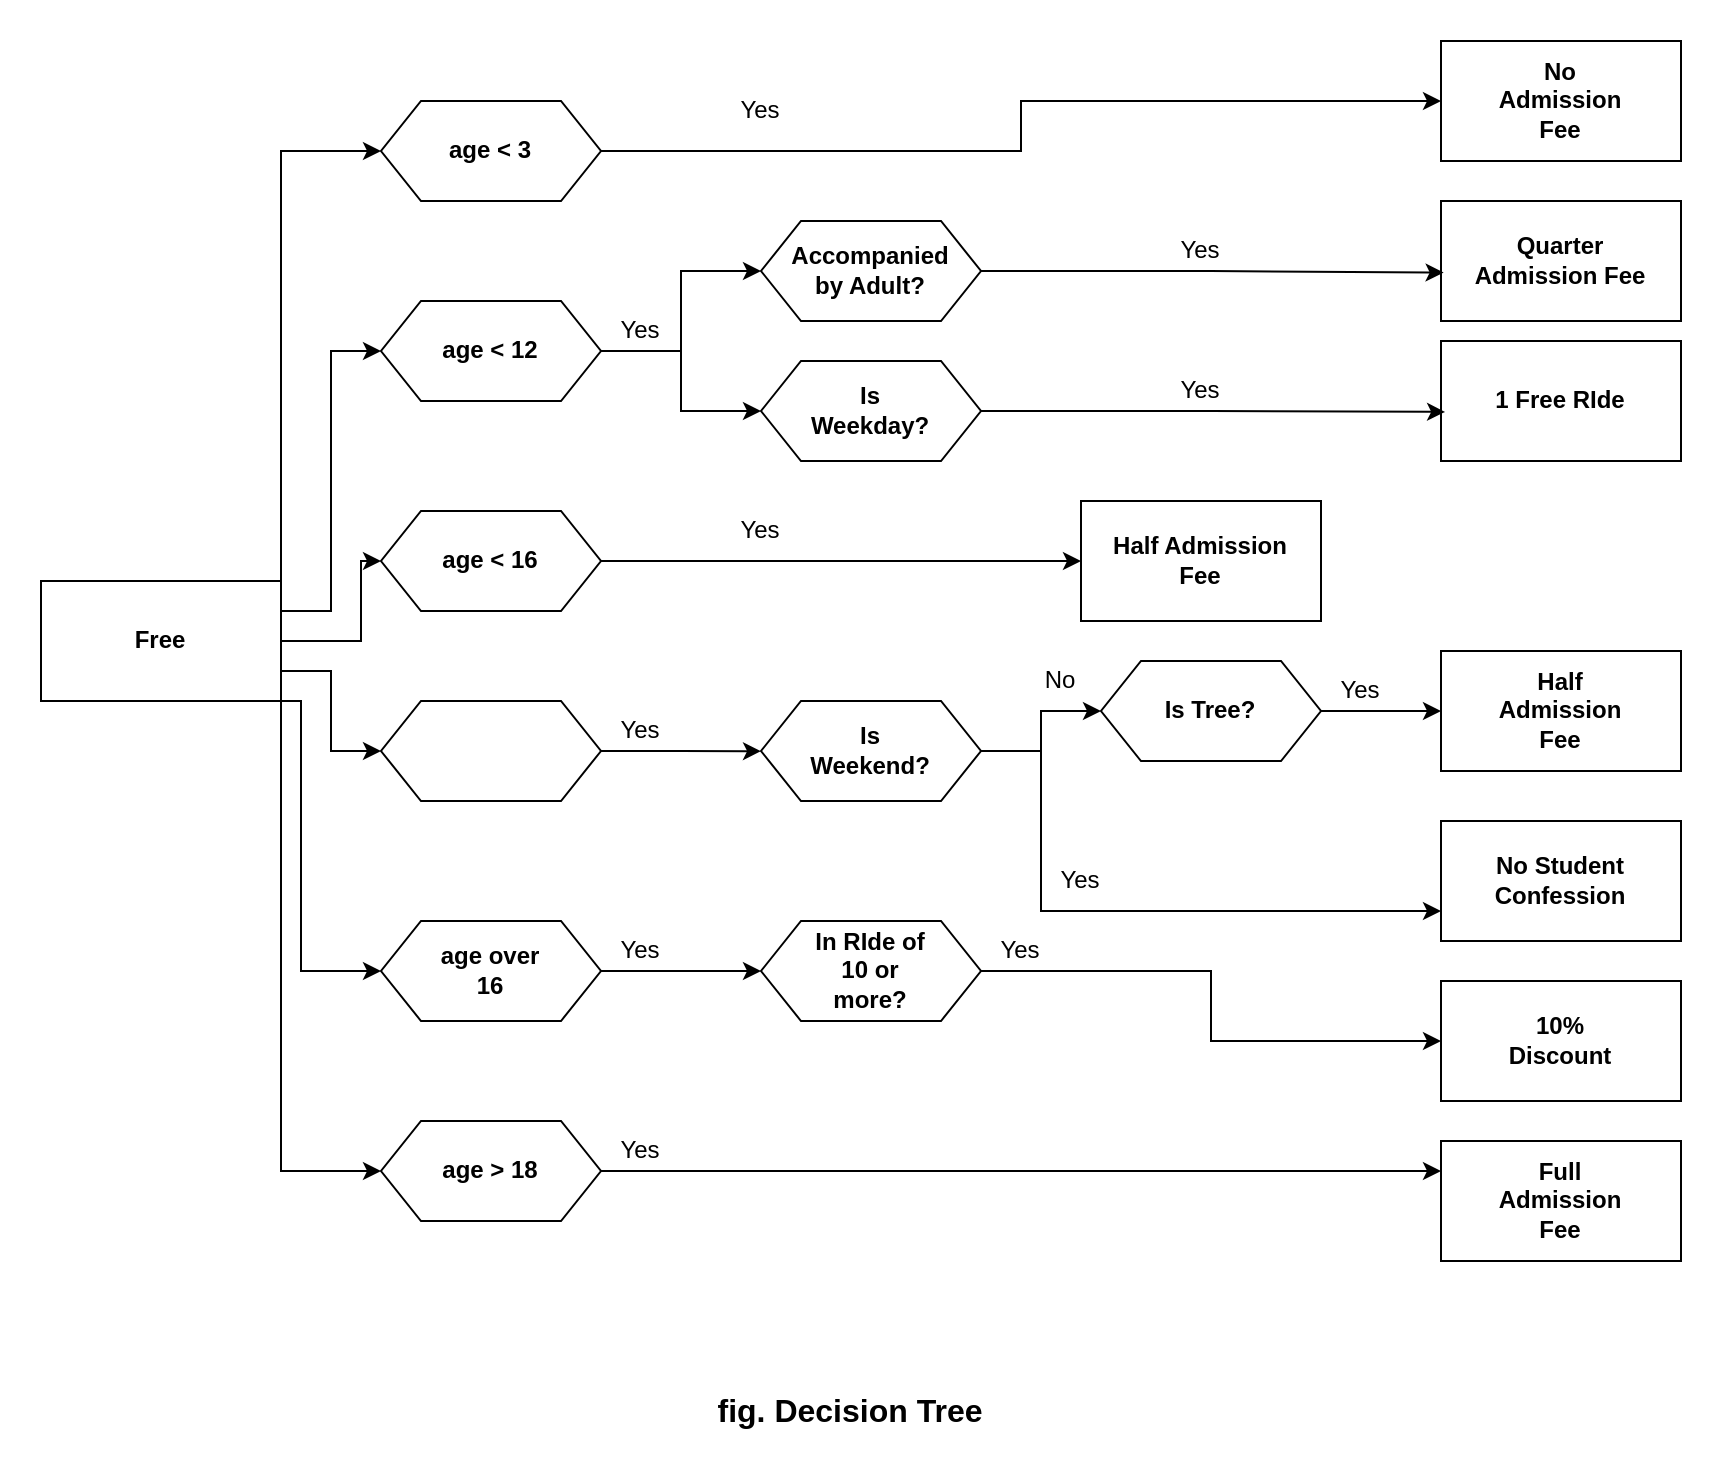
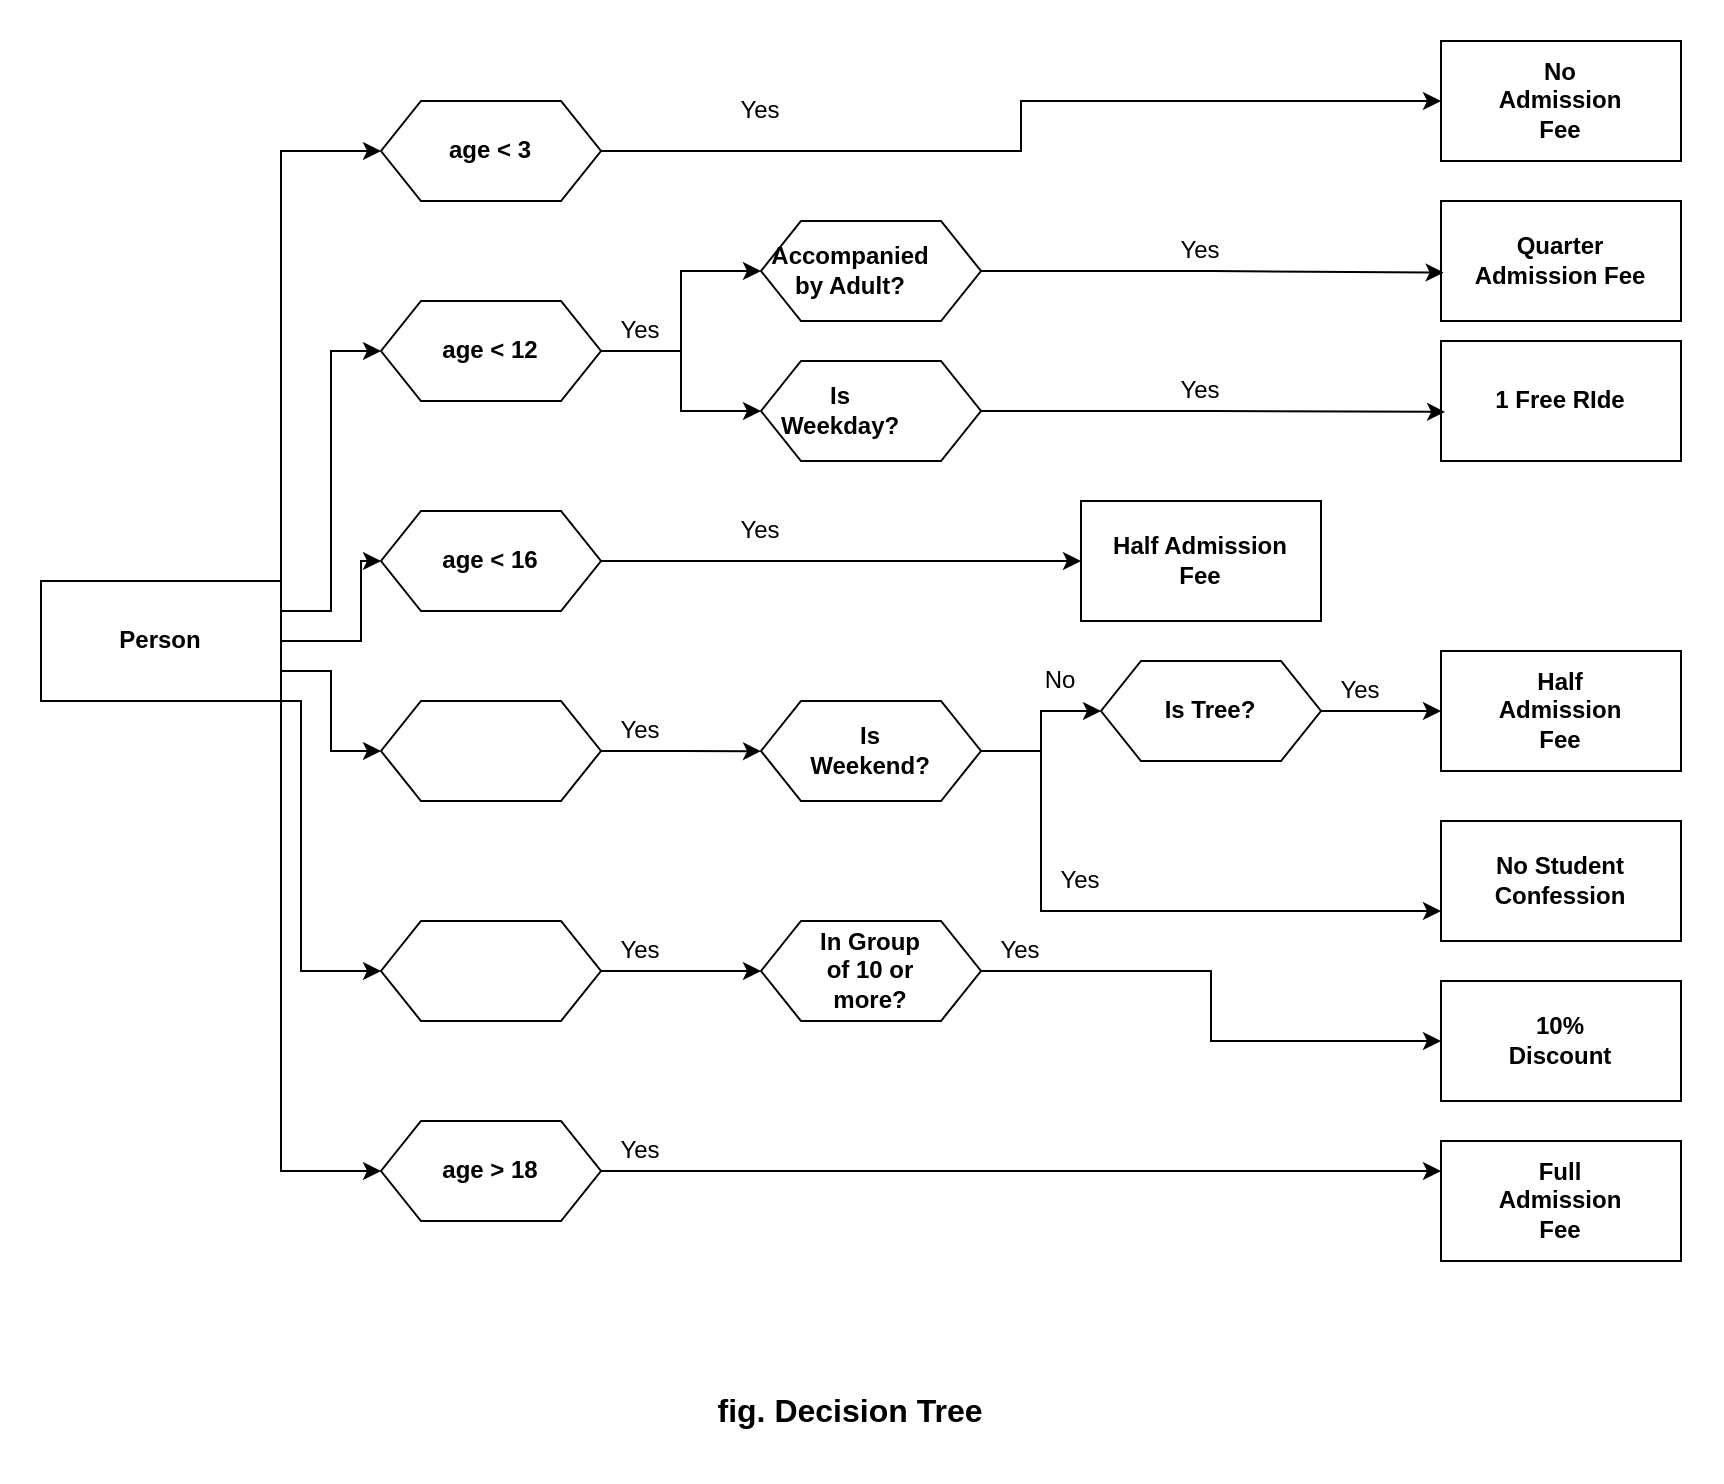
- <mxCell id="36" value="&lt;b&gt;Accompanied by Adult?&lt;/b&gt;" style="text;strokeColor=none;align=center;fillColor=none;html=1;verticalAlign=middle;whiteSpace=wrap;rounded=0;" vertex="1" parent="34"><mxGeometry x="25" y="10" width="60" height="30" as="geometry" /></mxCell>
+ <mxCell id="36" value="&lt;b&gt;Accompanied by Adult?&lt;/b&gt;" style="text;strokeColor=none;align=center;fillColor=none;html=1;verticalAlign=middle;whiteSpace=wrap;rounded=0;" vertex="1" parent="34"><mxGeometry x="15" y="10" width="60" height="30" as="geometry" /></mxCell>
- <mxCell id="39" value="&lt;b&gt;Is Weekday?&lt;/b&gt;" style="text;strokeColor=none;align=center;fillColor=none;html=1;verticalAlign=middle;whiteSpace=wrap;rounded=0;" vertex="1" parent="37"><mxGeometry x="25" y="10" width="60" height="30" as="geometry" /></mxCell>
+ <mxCell id="39" value="&lt;b&gt;Is Weekday?&lt;/b&gt;" style="text;strokeColor=none;align=center;fillColor=none;html=1;verticalAlign=middle;whiteSpace=wrap;rounded=0;" vertex="1" parent="37"><mxGeometry x="10" y="10" width="60" height="30" as="geometry" /></mxCell>
- <mxCell id="9" value="&lt;b&gt;Free&lt;/b&gt;" style="text;strokeColor=none;align=center;fillColor=none;html=1;verticalAlign=middle;whiteSpace=wrap;rounded=0;" vertex="1" parent="1"><mxGeometry x="50" y="305" width="60" height="30" as="geometry" /></mxCell>
+ <mxCell id="9" value="&lt;b&gt;Person&lt;/b&gt;" style="text;strokeColor=none;align=center;fillColor=none;html=1;verticalAlign=middle;whiteSpace=wrap;rounded=0;" vertex="1" parent="1"><mxGeometry x="50" y="305" width="60" height="30" as="geometry" /></mxCell>
- <mxCell id="24" value="&lt;b&gt;age over 16&lt;/b&gt;" style="text;strokeColor=none;align=center;fillColor=none;html=1;verticalAlign=middle;whiteSpace=wrap;rounded=0;" vertex="1" parent="22"><mxGeometry x="25" y="10" width="60" height="30" as="geometry" /></mxCell>
- <mxCell id="62" value="&lt;b&gt;In RIde of 10 or more?&lt;/b&gt;" style="text;strokeColor=none;align=center;fillColor=none;html=1;verticalAlign=middle;whiteSpace=wrap;rounded=0;" vertex="1" parent="60"><mxGeometry x="25" y="10" width="60" height="30" as="geometry" /></mxCell>
+ <mxCell id="62" value="&lt;b&gt;In Group of 10 or more?&lt;/b&gt;" style="text;strokeColor=none;align=center;fillColor=none;html=1;verticalAlign=middle;whiteSpace=wrap;rounded=0;" vertex="1" parent="60"><mxGeometry x="25" y="10" width="60" height="30" as="geometry" /></mxCell>
